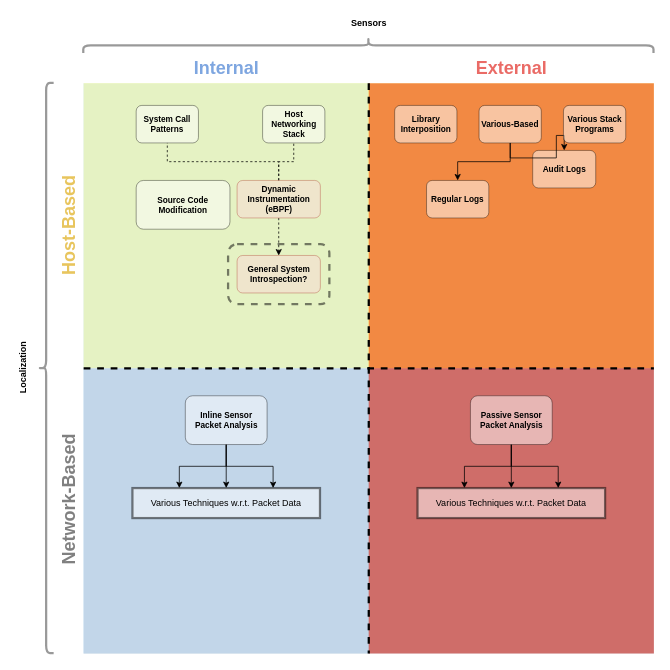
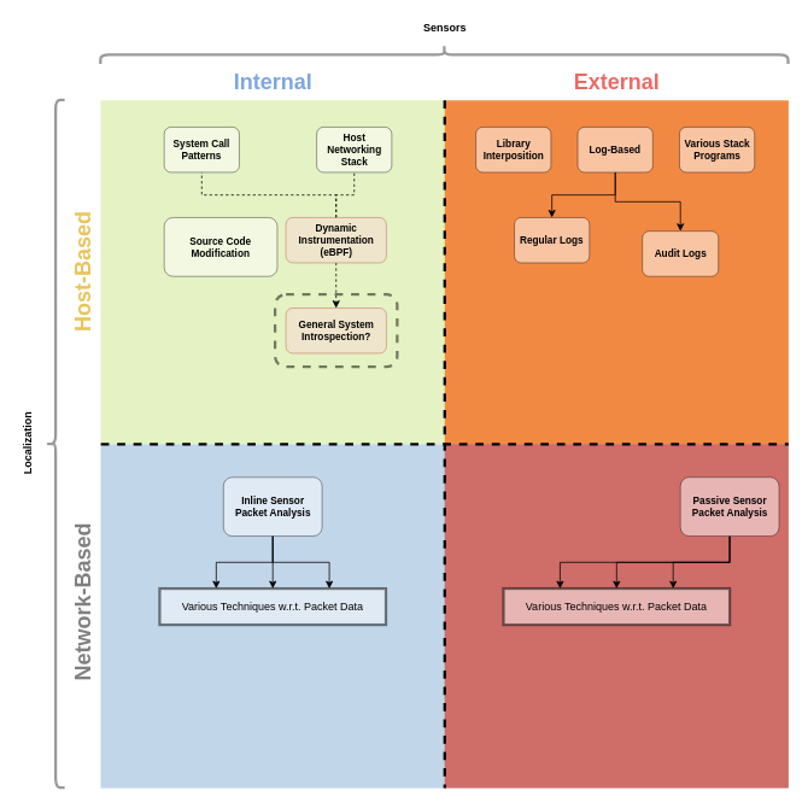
- <mxCell id="24" value="Various-Based" style="rounded=1;whiteSpace=wrap;html=1;align=center;fontStyle=1;fillColor=#ffffff;opacity=50;fontSize=11;" vertex="1" parent="1"><mxGeometry x="638" y="140" width="83" height="50" as="geometry" /></mxCell>
+ <mxCell id="24" value="Log-Based" style="rounded=1;whiteSpace=wrap;html=1;align=center;fontStyle=1;fillColor=#ffffff;opacity=50;fontSize=11;" vertex="1" parent="1"><mxGeometry x="638" y="140" width="83" height="50" as="geometry" /></mxCell>
- <mxCell id="16" value="Audit Logs" style="rounded=1;whiteSpace=wrap;html=1;align=center;fontStyle=1;fillColor=#ffffff;opacity=50;fontSize=11;" vertex="1" parent="1"><mxGeometry x="709.5" y="200" width="84" height="50" as="geometry" /></mxCell>
+ <mxCell id="16" value="Audit Logs" style="rounded=1;whiteSpace=wrap;html=1;align=center;fontStyle=1;fillColor=#ffffff;opacity=50;fontSize=11;" vertex="1" parent="1"><mxGeometry x="709.5" y="255" width="84" height="50" as="geometry" /></mxCell>
- <mxCell id="30" value="Passive Sensor&lt;br style=&quot;font-size: 11px;&quot;&gt;Packet Analysis" style="rounded=1;whiteSpace=wrap;html=1;align=center;fontStyle=1;fillColor=#ffffff;opacity=50;fontSize=11;" vertex="1" parent="1"><mxGeometry x="626.5" y="527" width="109" height="65" as="geometry" /></mxCell>
+ <mxCell id="30" value="Passive Sensor&lt;br style=&quot;font-size: 11px;&quot;&gt;Packet Analysis" style="rounded=1;whiteSpace=wrap;html=1;align=center;fontStyle=1;fillColor=#ffffff;opacity=50;fontSize=11;" vertex="1" parent="1"><mxGeometry x="751.5" y="527" width="109" height="65" as="geometry" /></mxCell>
